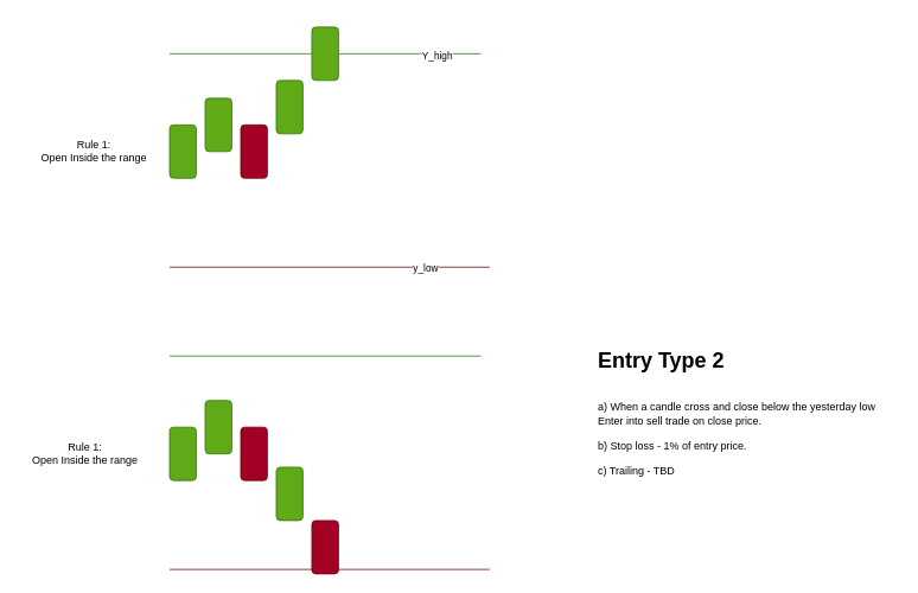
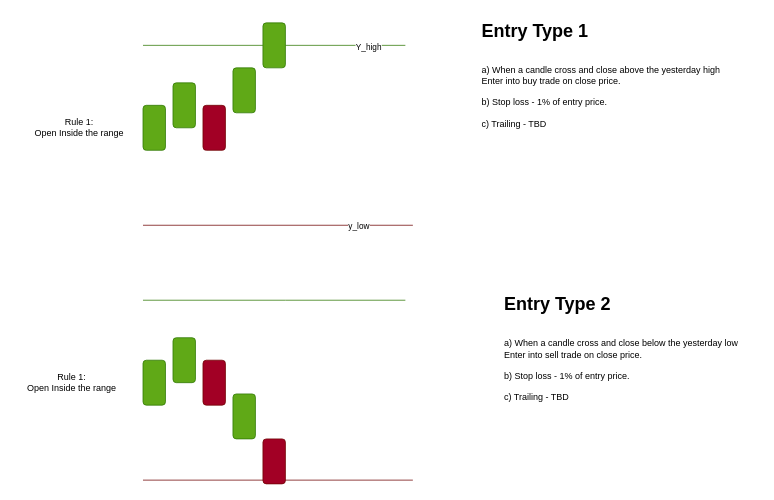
+ <mxCell id="22" value="&lt;h1 style=&quot;margin-top: 0px;&quot;&gt;Entry Type 1&lt;/h1&gt;&lt;div&gt;&lt;br&gt;&lt;/div&gt;&lt;div&gt;a) When a candle cross and close above the yesterday high&lt;/div&gt;&lt;div&gt;Enter into buy trade on close price.&amp;nbsp;&lt;/div&gt;&lt;div&gt;&lt;br&gt;&lt;/div&gt;&lt;div&gt;b) Stop loss - 1% of entry price.&amp;nbsp;&lt;/div&gt;&lt;div&gt;&lt;br&gt;&lt;/div&gt;&lt;div&gt;c) Trailing - TBD&lt;/div&gt;&lt;div&gt;&lt;br&gt;&lt;/div&gt;" style="text;html=1;whiteSpace=wrap;overflow=hidden;rounded=0;" vertex="1" parent="1"><mxGeometry x="640" y="20" width="340" height="250" as="geometry" /></mxCell>
